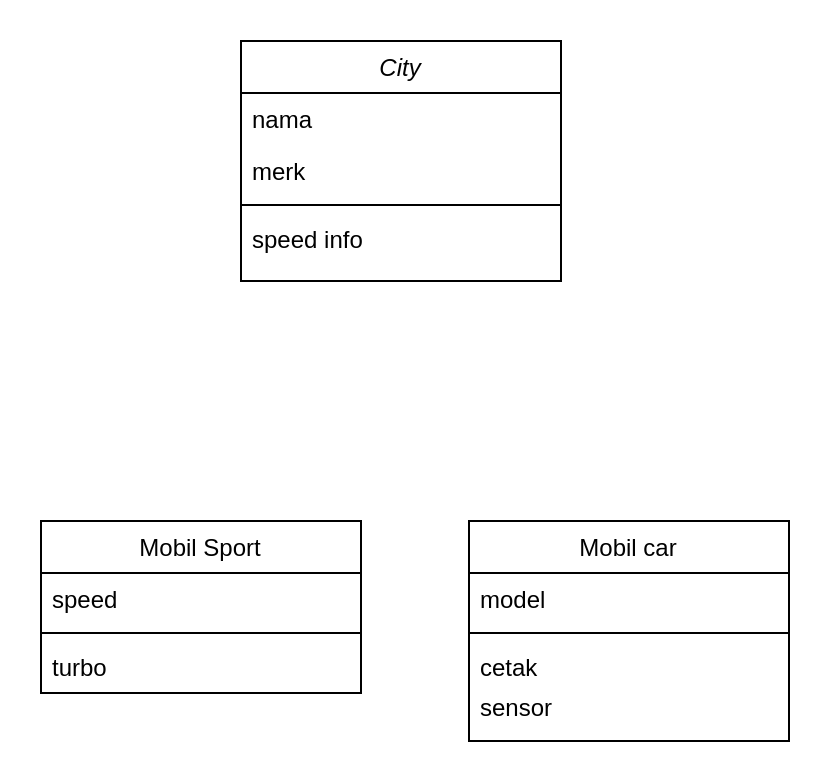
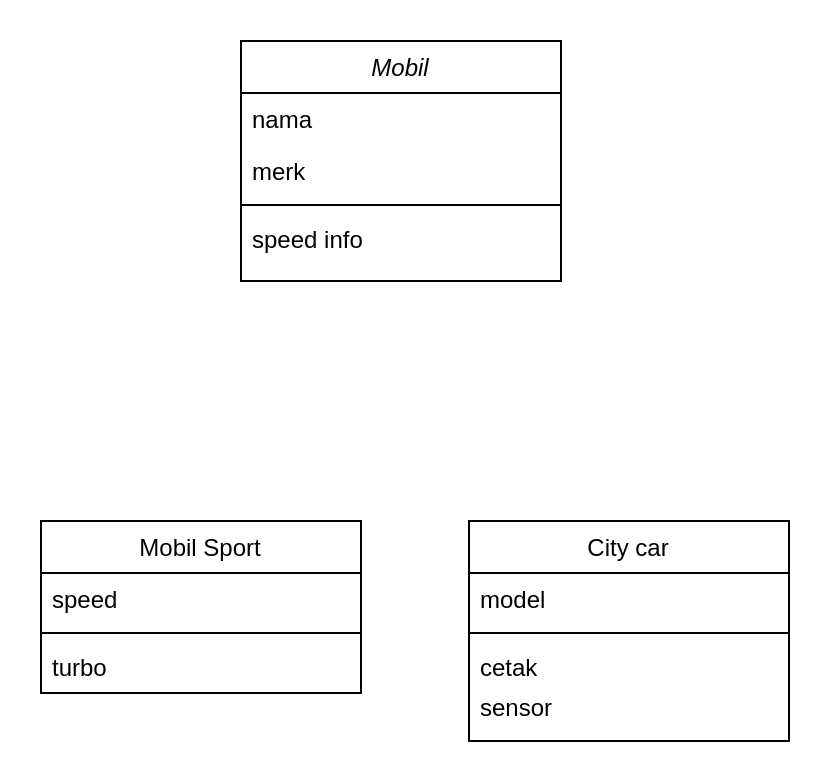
- <mxCell id="2" value="City" style="swimlane;fontStyle=2;align=center;verticalAlign=top;childLayout=stackLayout;horizontal=1;startSize=26;horizontalStack=0;resizeParent=1;resizeLast=0;collapsible=1;marginBottom=0;rounded=0;shadow=0;strokeWidth=1;" parent="1" vertex="1"><mxGeometry x="120" y="20" width="160" height="120" as="geometry"><mxRectangle x="230" y="140" width="160" height="26" as="alternateBounds" /></mxGeometry></mxCell>
+ <mxCell id="2" value="Mobil" style="swimlane;fontStyle=2;align=center;verticalAlign=top;childLayout=stackLayout;horizontal=1;startSize=26;horizontalStack=0;resizeParent=1;resizeLast=0;collapsible=1;marginBottom=0;rounded=0;shadow=0;strokeWidth=1;" parent="1" vertex="1"><mxGeometry x="120" y="20" width="160" height="120" as="geometry"><mxRectangle x="230" y="140" width="160" height="26" as="alternateBounds" /></mxGeometry></mxCell>
- <mxCell id="11" value="Mobil car" style="swimlane;fontStyle=0;align=center;verticalAlign=top;childLayout=stackLayout;horizontal=1;startSize=26;horizontalStack=0;resizeParent=1;resizeLast=0;collapsible=1;marginBottom=0;rounded=0;shadow=0;strokeWidth=1;" parent="1" vertex="1"><mxGeometry x="234" y="260" width="160" height="110" as="geometry"><mxRectangle x="130" y="380" width="160" height="26" as="alternateBounds" /></mxGeometry></mxCell>
+ <mxCell id="11" value="City car" style="swimlane;fontStyle=0;align=center;verticalAlign=top;childLayout=stackLayout;horizontal=1;startSize=26;horizontalStack=0;resizeParent=1;resizeLast=0;collapsible=1;marginBottom=0;rounded=0;shadow=0;strokeWidth=1;" parent="1" vertex="1"><mxGeometry x="234" y="260" width="160" height="110" as="geometry"><mxRectangle x="130" y="380" width="160" height="26" as="alternateBounds" /></mxGeometry></mxCell>
